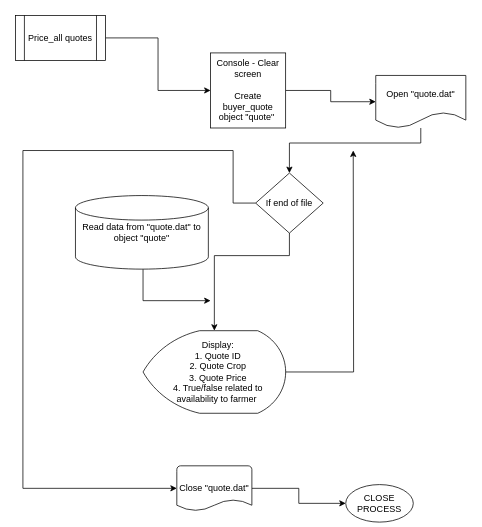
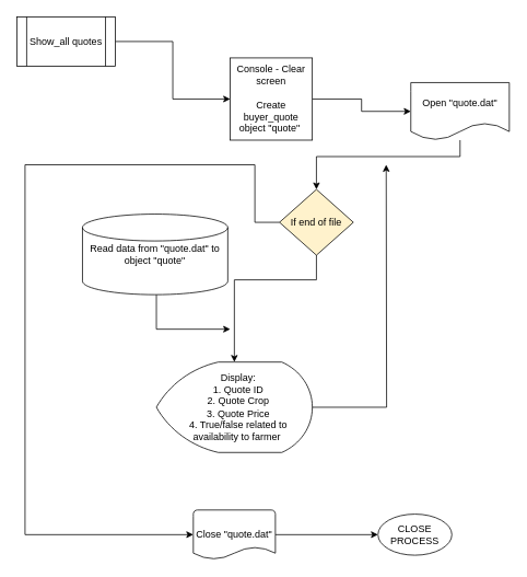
- <mxCell id="3" value="Price_all quotes" style="shape=process;whiteSpace=wrap;html=1;backgroundOutline=1;" vertex="1" parent="1"><mxGeometry x="20" y="20" width="120" height="60" as="geometry" /></mxCell>
+ <mxCell id="3" value="Show_all quotes" style="shape=process;whiteSpace=wrap;html=1;backgroundOutline=1;" vertex="1" parent="1"><mxGeometry x="20" y="20" width="120" height="60" as="geometry" /></mxCell>
- <mxCell id="10" value="If end of file" style="rhombus;whiteSpace=wrap;html=1;" vertex="1" parent="1"><mxGeometry x="340" y="230" width="90" height="80" as="geometry" /></mxCell>
+ <mxCell id="10" value="If end of file" style="rhombus;whiteSpace=wrap;html=1;fillColor=#fff2cc;" vertex="1" parent="1"><mxGeometry x="340" y="230" width="90" height="80" as="geometry" /></mxCell>
- <mxCell id="17" value="CLOSE PROCESS" style="ellipse;whiteSpace=wrap;html=1;strokeWidth=1;" vertex="1" parent="1"><mxGeometry x="460" y="645" width="90" height="50" as="geometry" /></mxCell>
+ <mxCell id="17" value="CLOSE PROCESS" style="ellipse;whiteSpace=wrap;html=1;strokeWidth=1;" vertex="1" parent="1"><mxGeometry x="460" y="625" width="90" height="50" as="geometry" /></mxCell>
